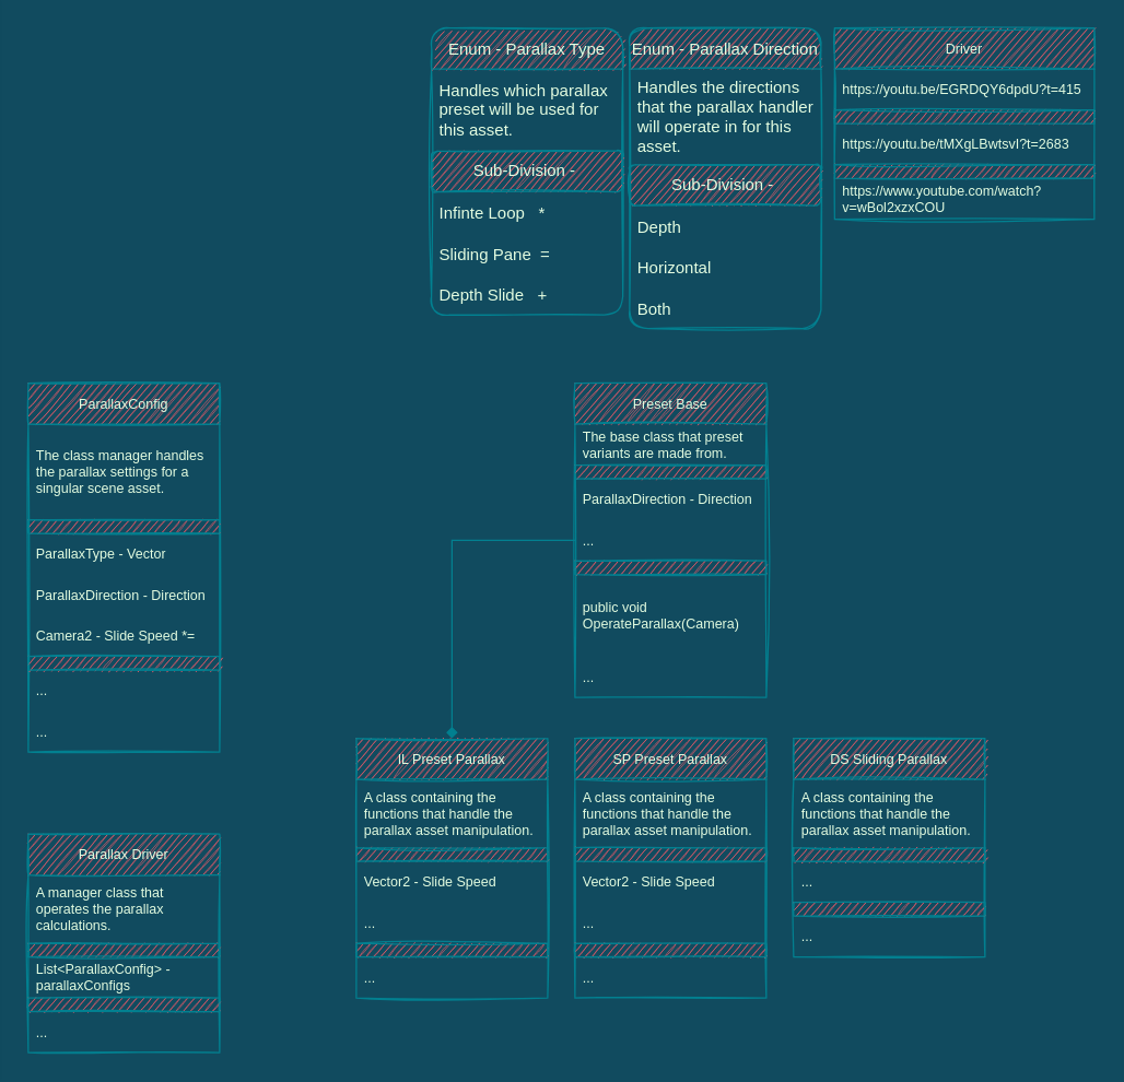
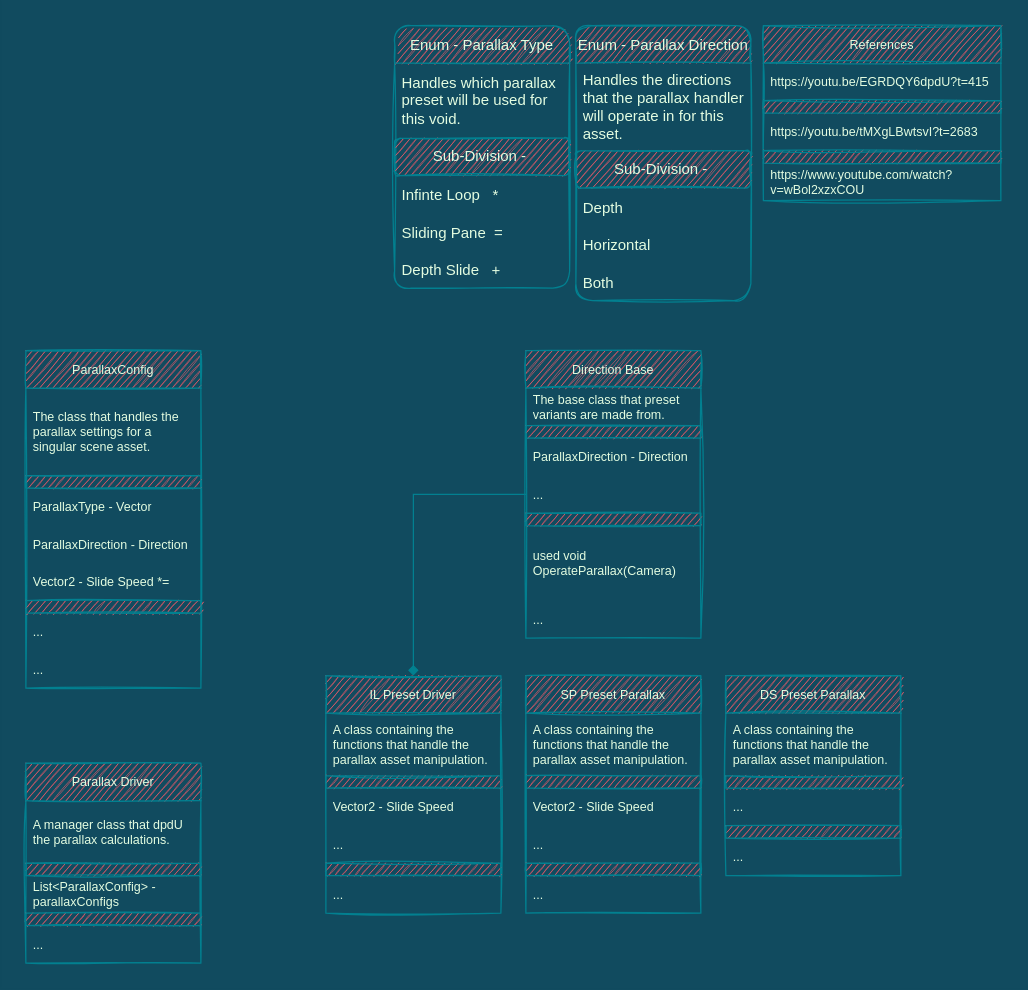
- <mxCell id="2" value="Driver" style="swimlane;fontStyle=0;childLayout=stackLayout;horizontal=1;startSize=30;horizontalStack=0;resizeParent=1;resizeParentMax=0;resizeLast=0;collapsible=1;marginBottom=0;sketch=1;fontColor=#E4FDE1;strokeColor=#028090;fillColor=#F45B69;rounded=0;fontSize=10;" vertex="1" parent="1"><mxGeometry x="610" y="20" width="190" height="140" as="geometry" /></mxCell>
+ <mxCell id="2" value="References" style="swimlane;fontStyle=0;childLayout=stackLayout;horizontal=1;startSize=30;horizontalStack=0;resizeParent=1;resizeParentMax=0;resizeLast=0;collapsible=1;marginBottom=0;sketch=1;fontColor=#E4FDE1;strokeColor=#028090;fillColor=#F45B69;rounded=0;fontSize=10;" vertex="1" parent="1"><mxGeometry x="610" y="20" width="190" height="140" as="geometry" /></mxCell>
- <mxCell id="18" value="Handles which parallax preset will be used for this asset." style="text;strokeColor=none;fillColor=none;align=left;verticalAlign=middle;spacingLeft=4;spacingRight=4;overflow=hidden;points=[[0,0.5],[1,0.5]];portConstraint=eastwest;rotatable=0;rounded=1;sketch=1;fontSize=12;fontColor=#E4FDE1;whiteSpace=wrap;" vertex="1" parent="17"><mxGeometry y="30" width="140" height="60" as="geometry" /></mxCell>
+ <mxCell id="18" value="Handles which parallax preset will be used for this void." style="text;strokeColor=none;fillColor=none;align=left;verticalAlign=middle;spacingLeft=4;spacingRight=4;overflow=hidden;points=[[0,0.5],[1,0.5]];portConstraint=eastwest;rotatable=0;rounded=1;sketch=1;fontSize=12;fontColor=#E4FDE1;whiteSpace=wrap;" vertex="1" parent="17"><mxGeometry y="30" width="140" height="60" as="geometry" /></mxCell>
- <mxCell id="50" value="Preset Base" style="swimlane;fontStyle=0;childLayout=stackLayout;horizontal=1;startSize=30;horizontalStack=0;resizeParent=1;resizeParentMax=0;resizeLast=0;collapsible=1;marginBottom=0;sketch=1;fontColor=#E4FDE1;strokeColor=#028090;fillColor=#F45B69;rounded=0;fontSize=10;" vertex="1" parent="1"><mxGeometry x="420" y="280" width="140" height="230" as="geometry" /></mxCell>
+ <mxCell id="50" value="Direction Base" style="swimlane;fontStyle=0;childLayout=stackLayout;horizontal=1;startSize=30;horizontalStack=0;resizeParent=1;resizeParentMax=0;resizeLast=0;collapsible=1;marginBottom=0;sketch=1;fontColor=#E4FDE1;strokeColor=#028090;fillColor=#F45B69;rounded=0;fontSize=10;" vertex="1" parent="1"><mxGeometry x="420" y="280" width="140" height="230" as="geometry" /></mxCell>
- <mxCell id="9" value="The class manager handles the parallax settings for a singular scene asset." style="text;strokeColor=none;fillColor=none;align=left;verticalAlign=middle;spacingLeft=4;spacingRight=4;overflow=hidden;points=[[0,0.5],[1,0.5]];portConstraint=eastwest;rotatable=0;sketch=1;fontColor=#E4FDE1;rounded=0;fontSize=10;whiteSpace=wrap;" vertex="1" parent="8"><mxGeometry y="30" width="140" height="70" as="geometry" /></mxCell>
+ <mxCell id="9" value="The class that handles the parallax settings for a singular scene asset." style="text;strokeColor=none;fillColor=none;align=left;verticalAlign=middle;spacingLeft=4;spacingRight=4;overflow=hidden;points=[[0,0.5],[1,0.5]];portConstraint=eastwest;rotatable=0;sketch=1;fontColor=#E4FDE1;rounded=0;fontSize=10;whiteSpace=wrap;" vertex="1" parent="8"><mxGeometry y="30" width="140" height="70" as="geometry" /></mxCell>
- <mxCell id="56" value="public void OperateParallax(Camera)" style="text;strokeColor=none;fillColor=none;align=left;verticalAlign=middle;spacingLeft=4;spacingRight=4;overflow=hidden;points=[[0,0.5],[1,0.5]];portConstraint=eastwest;rotatable=0;sketch=1;fontColor=#E4FDE1;rounded=0;fontSize=10;whiteSpace=wrap;" vertex="1" parent="50"><mxGeometry y="140" width="140" height="60" as="geometry" /></mxCell>
+ <mxCell id="56" value="used void OperateParallax(Camera)" style="text;strokeColor=none;fillColor=none;align=left;verticalAlign=middle;spacingLeft=4;spacingRight=4;overflow=hidden;points=[[0,0.5],[1,0.5]];portConstraint=eastwest;rotatable=0;sketch=1;fontColor=#E4FDE1;rounded=0;fontSize=10;whiteSpace=wrap;" vertex="1" parent="50"><mxGeometry y="140" width="140" height="60" as="geometry" /></mxCell>
- <mxCell id="13" value="Camera2 - Slide Speed *=" style="text;strokeColor=none;fillColor=none;align=left;verticalAlign=middle;spacingLeft=4;spacingRight=4;overflow=hidden;points=[[0,0.5],[1,0.5]];portConstraint=eastwest;rotatable=0;sketch=1;fontColor=#E4FDE1;rounded=0;fontSize=10;whiteSpace=wrap;" vertex="1" parent="8"><mxGeometry y="170" width="140" height="30" as="geometry" /></mxCell>
+ <mxCell id="13" value="Vector2 - Slide Speed *=" style="text;strokeColor=none;fillColor=none;align=left;verticalAlign=middle;spacingLeft=4;spacingRight=4;overflow=hidden;points=[[0,0.5],[1,0.5]];portConstraint=eastwest;rotatable=0;sketch=1;fontColor=#E4FDE1;rounded=0;fontSize=10;whiteSpace=wrap;" vertex="1" parent="8"><mxGeometry y="170" width="140" height="30" as="geometry" /></mxCell>
- <mxCell id="29" value="IL Preset Parallax" style="swimlane;fontStyle=0;childLayout=stackLayout;horizontal=1;startSize=30;horizontalStack=0;resizeParent=1;resizeParentMax=0;resizeLast=0;collapsible=1;marginBottom=0;sketch=1;fontColor=#E4FDE1;strokeColor=#028090;fillColor=#F45B69;rounded=0;fontSize=10;" vertex="1" parent="1"><mxGeometry x="260" y="540" width="140" height="190" as="geometry" /></mxCell>
+ <mxCell id="29" value="IL Preset Driver" style="swimlane;fontStyle=0;childLayout=stackLayout;horizontal=1;startSize=30;horizontalStack=0;resizeParent=1;resizeParentMax=0;resizeLast=0;collapsible=1;marginBottom=0;sketch=1;fontColor=#E4FDE1;strokeColor=#028090;fillColor=#F45B69;rounded=0;fontSize=10;" vertex="1" parent="1"><mxGeometry x="260" y="540" width="140" height="190" as="geometry" /></mxCell>
- <mxCell id="43" value="DS Sliding Parallax" style="swimlane;fontStyle=0;childLayout=stackLayout;horizontal=1;startSize=30;horizontalStack=0;resizeParent=1;resizeParentMax=0;resizeLast=0;collapsible=1;marginBottom=0;sketch=1;fontColor=#E4FDE1;strokeColor=#028090;fillColor=#F45B69;rounded=0;fontSize=10;" vertex="1" parent="1"><mxGeometry x="580" y="540" width="140" height="160" as="geometry" /></mxCell>
+ <mxCell id="43" value="DS Preset Parallax" style="swimlane;fontStyle=0;childLayout=stackLayout;horizontal=1;startSize=30;horizontalStack=0;resizeParent=1;resizeParentMax=0;resizeLast=0;collapsible=1;marginBottom=0;sketch=1;fontColor=#E4FDE1;strokeColor=#028090;fillColor=#F45B69;rounded=0;fontSize=10;" vertex="1" parent="1"><mxGeometry x="580" y="540" width="140" height="160" as="geometry" /></mxCell>
- <mxCell id="59" value="A manager class that operates the parallax calculations." style="text;strokeColor=none;fillColor=none;align=left;verticalAlign=middle;spacingLeft=4;spacingRight=4;overflow=hidden;points=[[0,0.5],[1,0.5]];portConstraint=eastwest;rotatable=0;sketch=1;fontColor=#E4FDE1;rounded=0;fontSize=10;whiteSpace=wrap;" vertex="1" parent="58"><mxGeometry y="30" width="140" height="50" as="geometry" /></mxCell>
+ <mxCell id="59" value="A manager class that dpdU the parallax calculations." style="text;strokeColor=none;fillColor=none;align=left;verticalAlign=middle;spacingLeft=4;spacingRight=4;overflow=hidden;points=[[0,0.5],[1,0.5]];portConstraint=eastwest;rotatable=0;sketch=1;fontColor=#E4FDE1;rounded=0;fontSize=10;whiteSpace=wrap;" vertex="1" parent="58"><mxGeometry y="30" width="140" height="50" as="geometry" /></mxCell>
